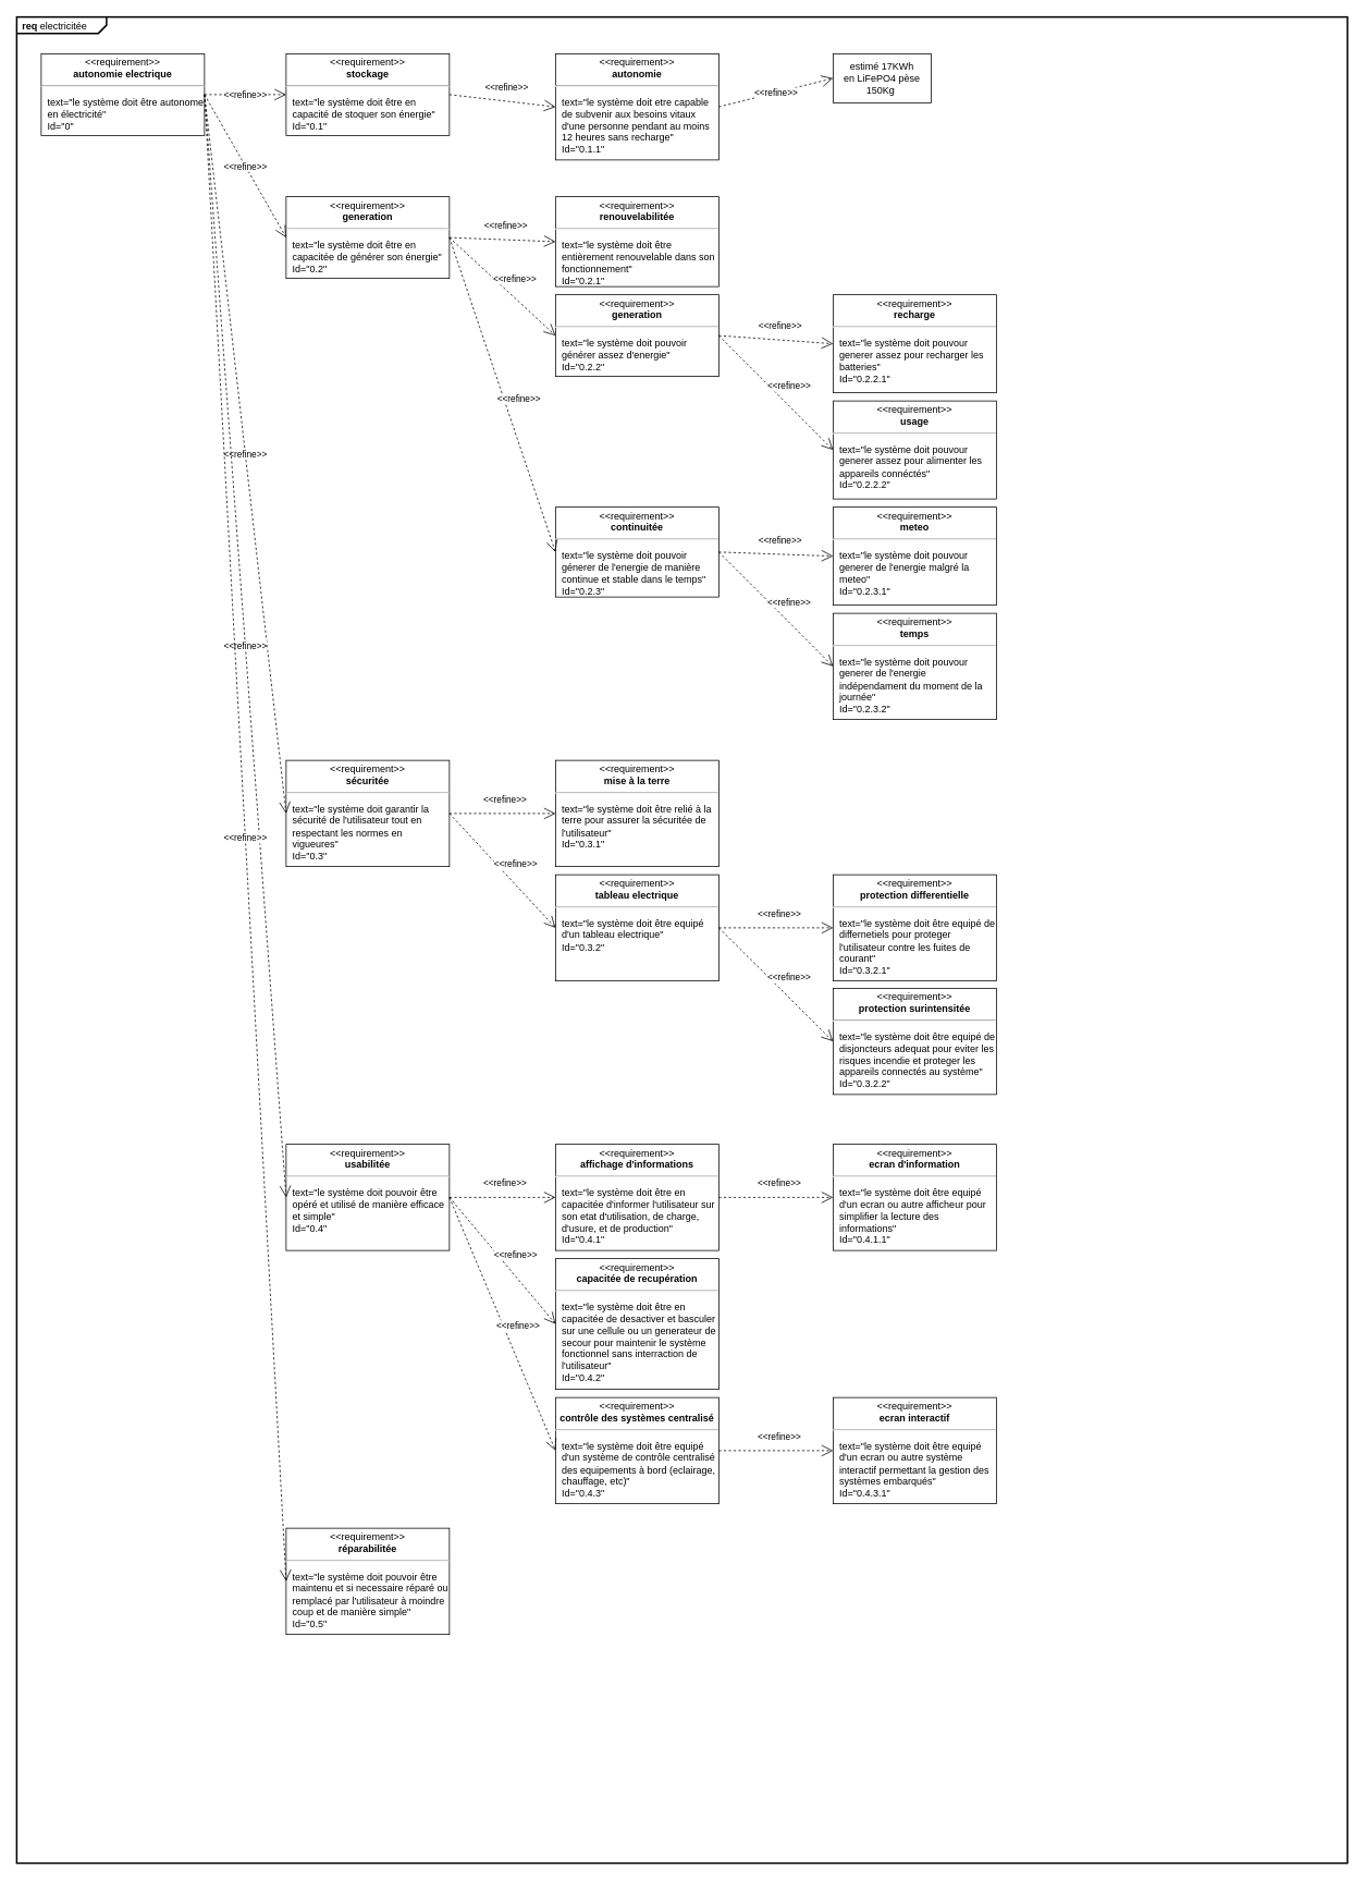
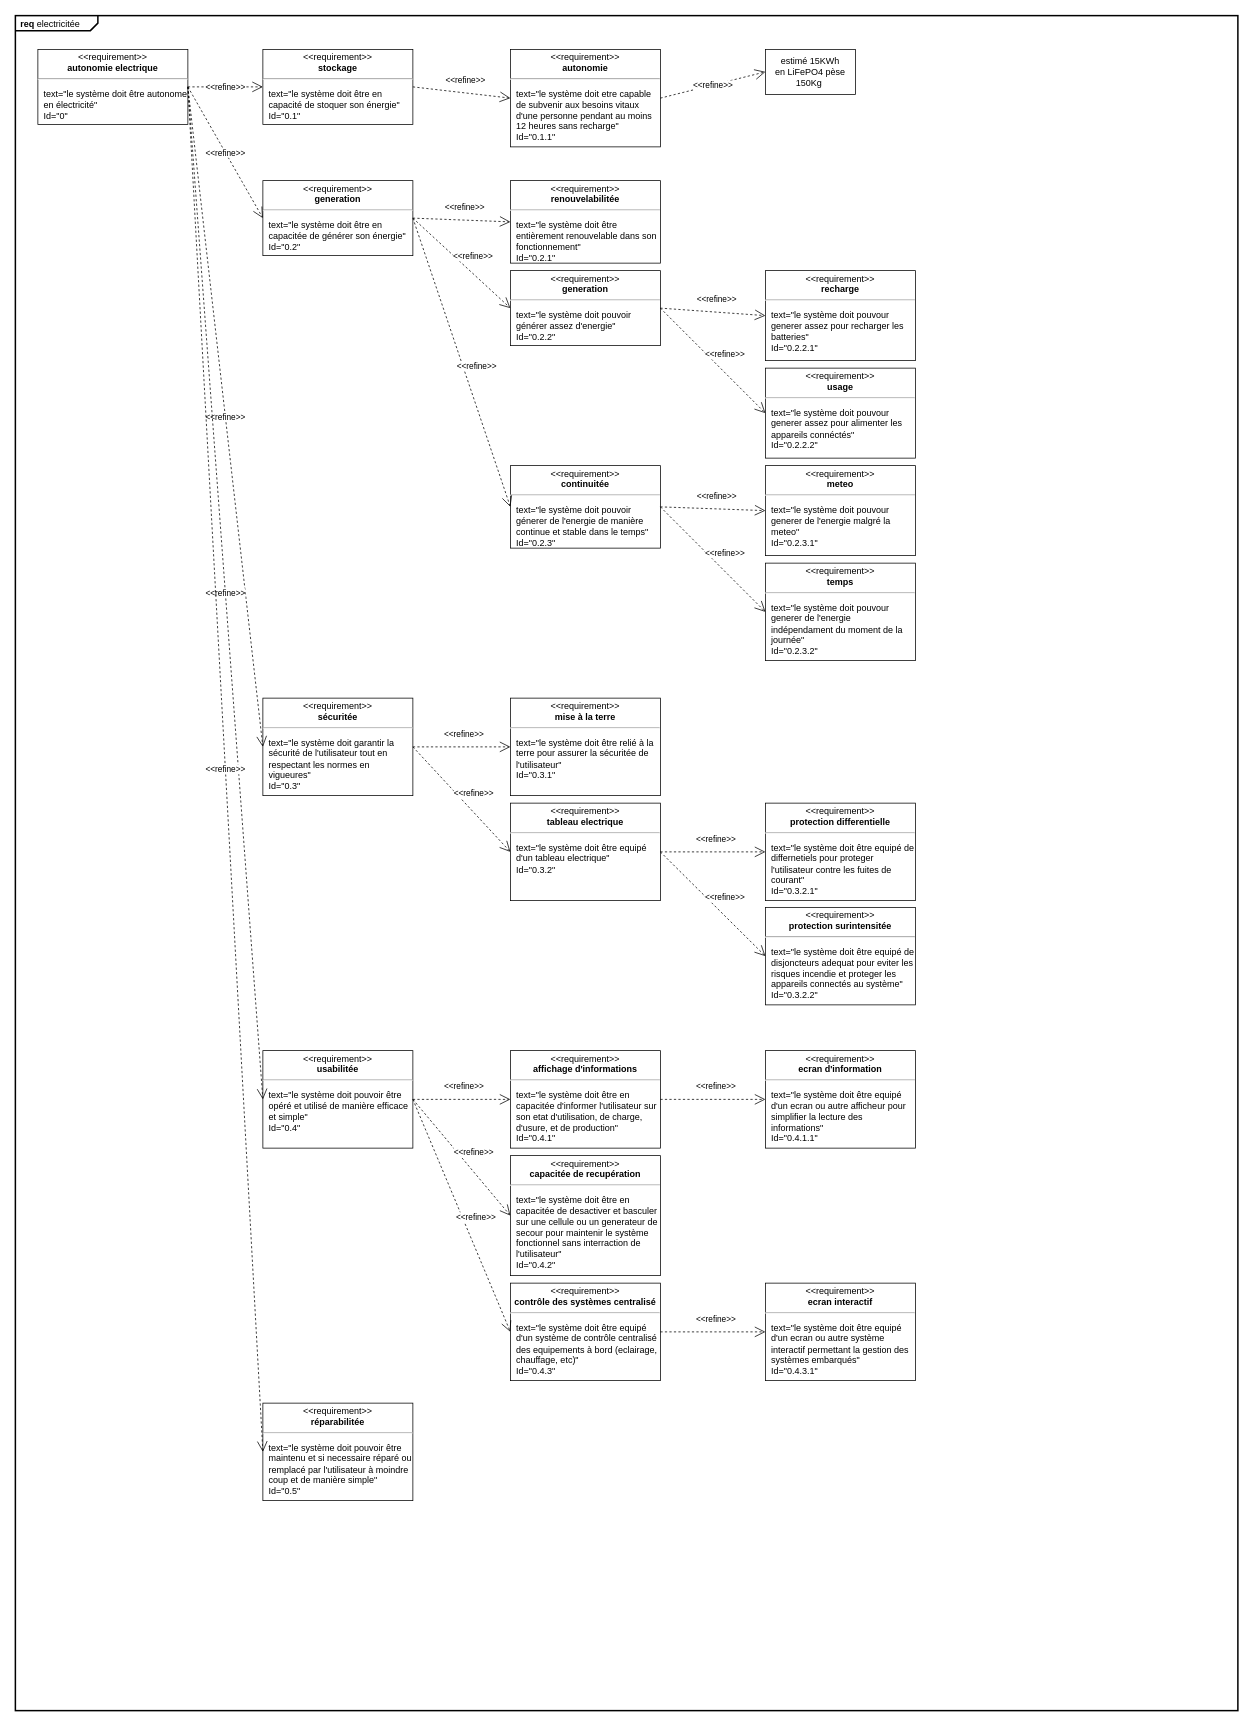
- <mxCell id="16" value="estimé 17KWh&lt;br&gt;en LiFePO4 pèse 150Kg&amp;nbsp;" style="shape=rect;html=1;whiteSpace=wrap;align=center;" vertex="1" parent="1"><mxGeometry x="1020" y="65" width="120" height="60" as="geometry" /></mxCell>
+ <mxCell id="16" value="estimé 15KWh&lt;br&gt;en LiFePO4 pèse 150Kg&amp;nbsp;" style="shape=rect;html=1;whiteSpace=wrap;align=center;" vertex="1" parent="1"><mxGeometry x="1020" y="65" width="120" height="60" as="geometry" /></mxCell>
